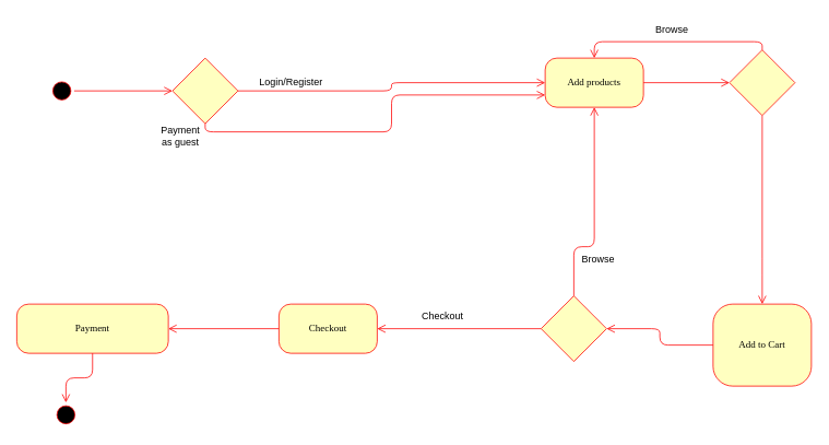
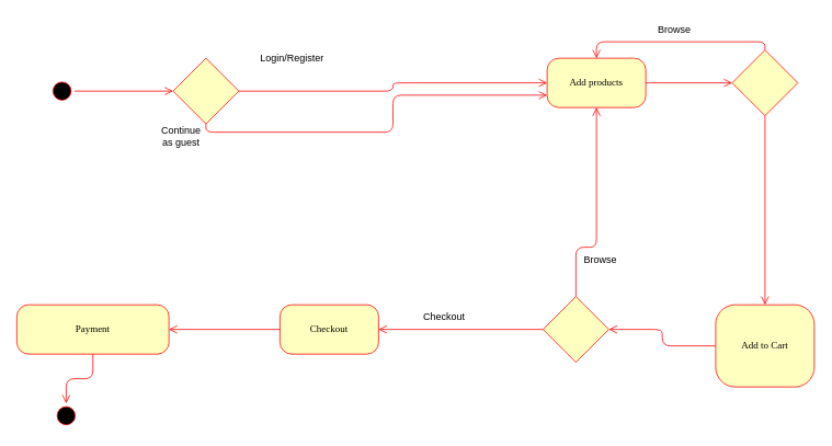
- <mxCell id="11" value="Login/Register" style="text;html=1;align=center;verticalAlign=middle;whiteSpace=wrap;rounded=0;" parent="1" vertex="1"><mxGeometry x="310" y="85" width="90" height="30" as="geometry" /></mxCell>
+ <mxCell id="11" value="Login/Register" style="text;html=1;align=center;verticalAlign=middle;whiteSpace=wrap;rounded=0;" parent="1" vertex="1"><mxGeometry x="310" y="55" width="90" height="30" as="geometry" /></mxCell>
- <mxCell id="10" value="Payment as guest" style="text;html=1;align=center;verticalAlign=middle;whiteSpace=wrap;rounded=0;" parent="1" vertex="1"><mxGeometry x="190" y="150" width="60" height="30" as="geometry" /></mxCell>
+ <mxCell id="10" value="Continue as guest" style="text;html=1;align=center;verticalAlign=middle;whiteSpace=wrap;rounded=0;" parent="1" vertex="1"><mxGeometry x="190" y="150" width="60" height="30" as="geometry" /></mxCell>
